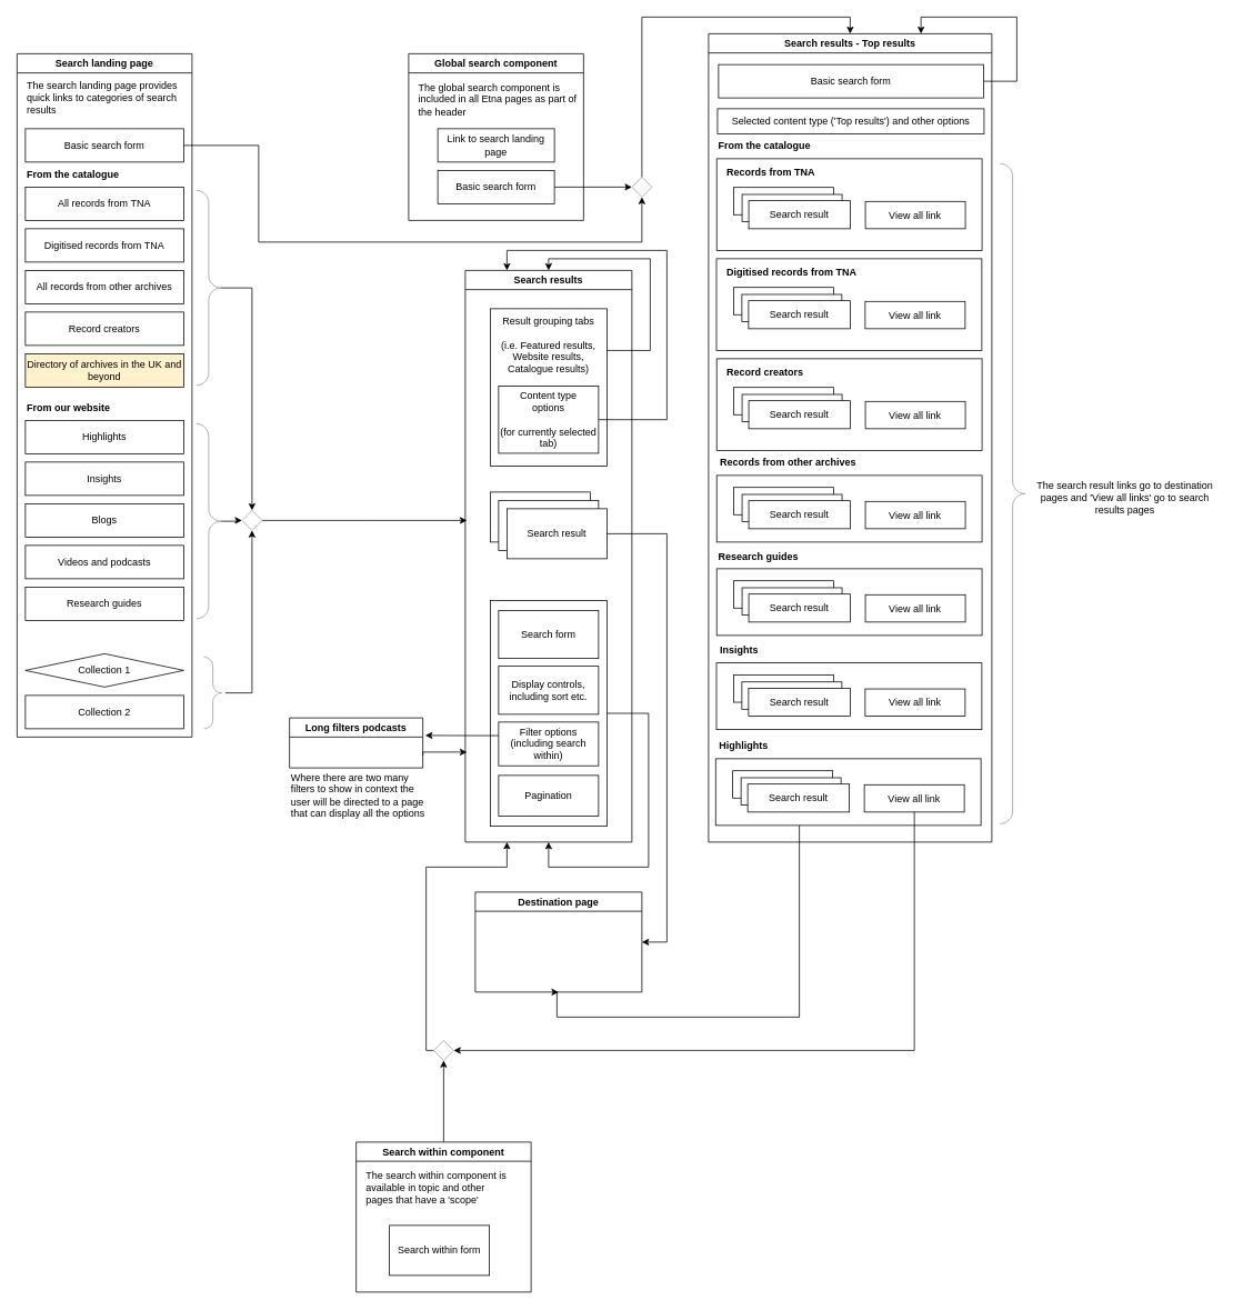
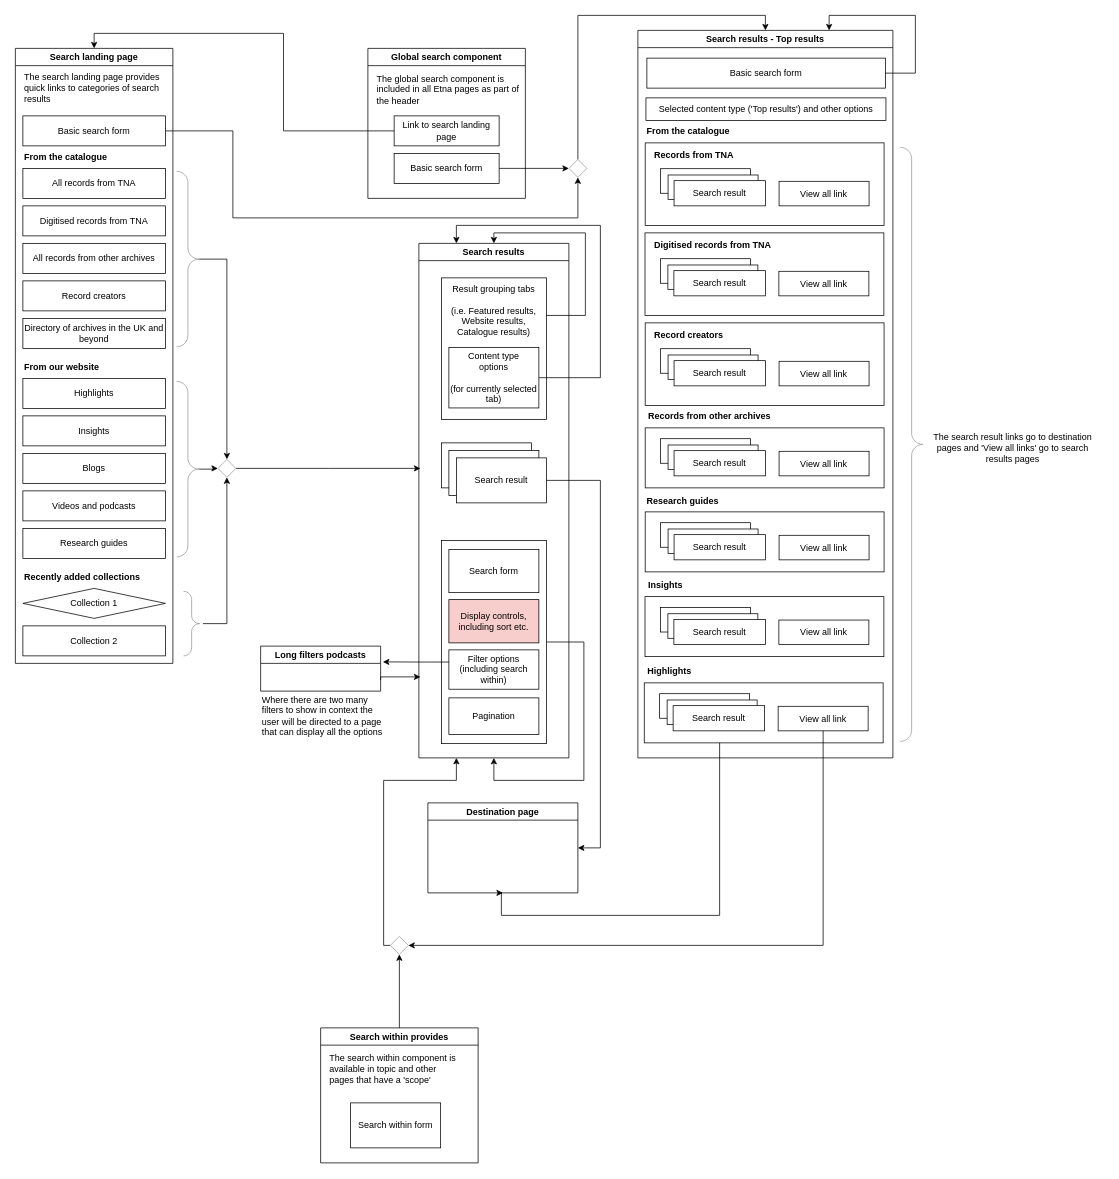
+ <mxCell id="2" value="" style="edgeStyle=orthogonalEdgeStyle;rounded=0;orthogonalLoop=1;jettySize=auto;html=1;entryX=0.5;entryY=0;entryDx=0;entryDy=0;exitX=0;exitY=0.5;exitDx=0;exitDy=0;" parent="1" source="5" target="109" edge="1"><mxGeometry relative="1" as="geometry"><mxPoint x="535" y="-16" as="targetPoint" /></mxGeometry></mxCell>
- <mxCell id="116" value="Directory of archives in the UK and beyond" style="rounded=0;whiteSpace=wrap;html=1;fillColor=#fff2cc;" parent="109" vertex="1"><mxGeometry x="10" y="360" width="190" height="40" as="geometry" /></mxCell>
+ <mxCell id="116" value="Directory of archives in the UK and beyond" style="rounded=0;whiteSpace=wrap;html=1;" parent="109" vertex="1"><mxGeometry x="10" y="360" width="190" height="40" as="geometry" /></mxCell>
+ <mxCell id="123" value="Recently added collections" style="text;html=1;strokeColor=none;fillColor=none;align=left;verticalAlign=middle;whiteSpace=wrap;rounded=0;fontStyle=1" parent="109" vertex="1"><mxGeometry x="10" y="690" width="180" height="30" as="geometry" /></mxCell>
- <mxCell id="84" value="Display controls, including sort etc." style="rounded=0;whiteSpace=wrap;html=1;" parent="82" vertex="1"><mxGeometry x="10" y="79" width="120" height="57.68" as="geometry" /></mxCell>
+ <mxCell id="84" value="Display controls, including sort etc." style="rounded=0;whiteSpace=wrap;html=1;fillColor=#f8cecc;" parent="82" vertex="1"><mxGeometry x="10" y="79" width="120" height="57.68" as="geometry" /></mxCell>
- <mxCell id="8" value="Search within component" style="swimlane;" parent="1" vertex="1"><mxGeometry x="427" y="1370" width="210" height="180" as="geometry" /></mxCell>
+ <mxCell id="8" value="Search within provides" style="swimlane;" parent="1" vertex="1"><mxGeometry x="427" y="1370" width="210" height="180" as="geometry" /></mxCell>
